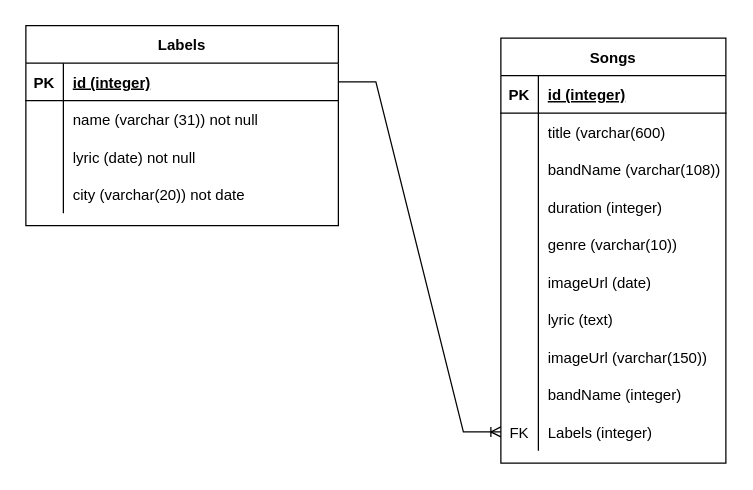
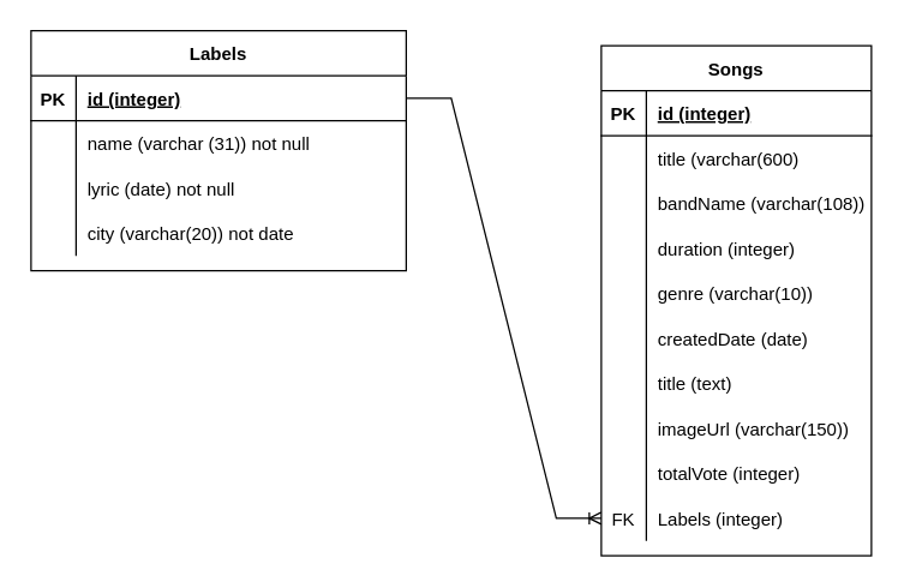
- <mxCell id="33" value="imageUrl (date)" style="shape=partialRectangle;connectable=0;fillColor=none;top=0;left=0;bottom=0;right=0;align=left;spacingLeft=6;overflow=hidden;" parent="31" vertex="1"><mxGeometry x="30" width="150" height="30" as="geometry"><mxRectangle width="150" height="30" as="alternateBounds" /></mxGeometry></mxCell>
+ <mxCell id="33" value="createdDate (date)" style="shape=partialRectangle;connectable=0;fillColor=none;top=0;left=0;bottom=0;right=0;align=left;spacingLeft=6;overflow=hidden;" parent="31" vertex="1"><mxGeometry x="30" width="150" height="30" as="geometry"><mxRectangle width="150" height="30" as="alternateBounds" /></mxGeometry></mxCell>
- <mxCell id="36" value="lyric (text)" style="shape=partialRectangle;connectable=0;fillColor=none;top=0;left=0;bottom=0;right=0;align=left;spacingLeft=6;overflow=hidden;" parent="34" vertex="1"><mxGeometry x="30" width="150" height="30" as="geometry"><mxRectangle width="150" height="30" as="alternateBounds" /></mxGeometry></mxCell>
+ <mxCell id="36" value="title (text)" style="shape=partialRectangle;connectable=0;fillColor=none;top=0;left=0;bottom=0;right=0;align=left;spacingLeft=6;overflow=hidden;" parent="34" vertex="1"><mxGeometry x="30" width="150" height="30" as="geometry"><mxRectangle width="150" height="30" as="alternateBounds" /></mxGeometry></mxCell>
- <mxCell id="42" value="bandName (integer)" style="shape=partialRectangle;connectable=0;fillColor=none;top=0;left=0;bottom=0;right=0;align=left;spacingLeft=6;overflow=hidden;" parent="40" vertex="1"><mxGeometry x="30" width="150" height="30" as="geometry"><mxRectangle width="150" height="30" as="alternateBounds" /></mxGeometry></mxCell>
+ <mxCell id="42" value="totalVote (integer)" style="shape=partialRectangle;connectable=0;fillColor=none;top=0;left=0;bottom=0;right=0;align=left;spacingLeft=6;overflow=hidden;" parent="40" vertex="1"><mxGeometry x="30" width="150" height="30" as="geometry"><mxRectangle width="150" height="30" as="alternateBounds" /></mxGeometry></mxCell>
